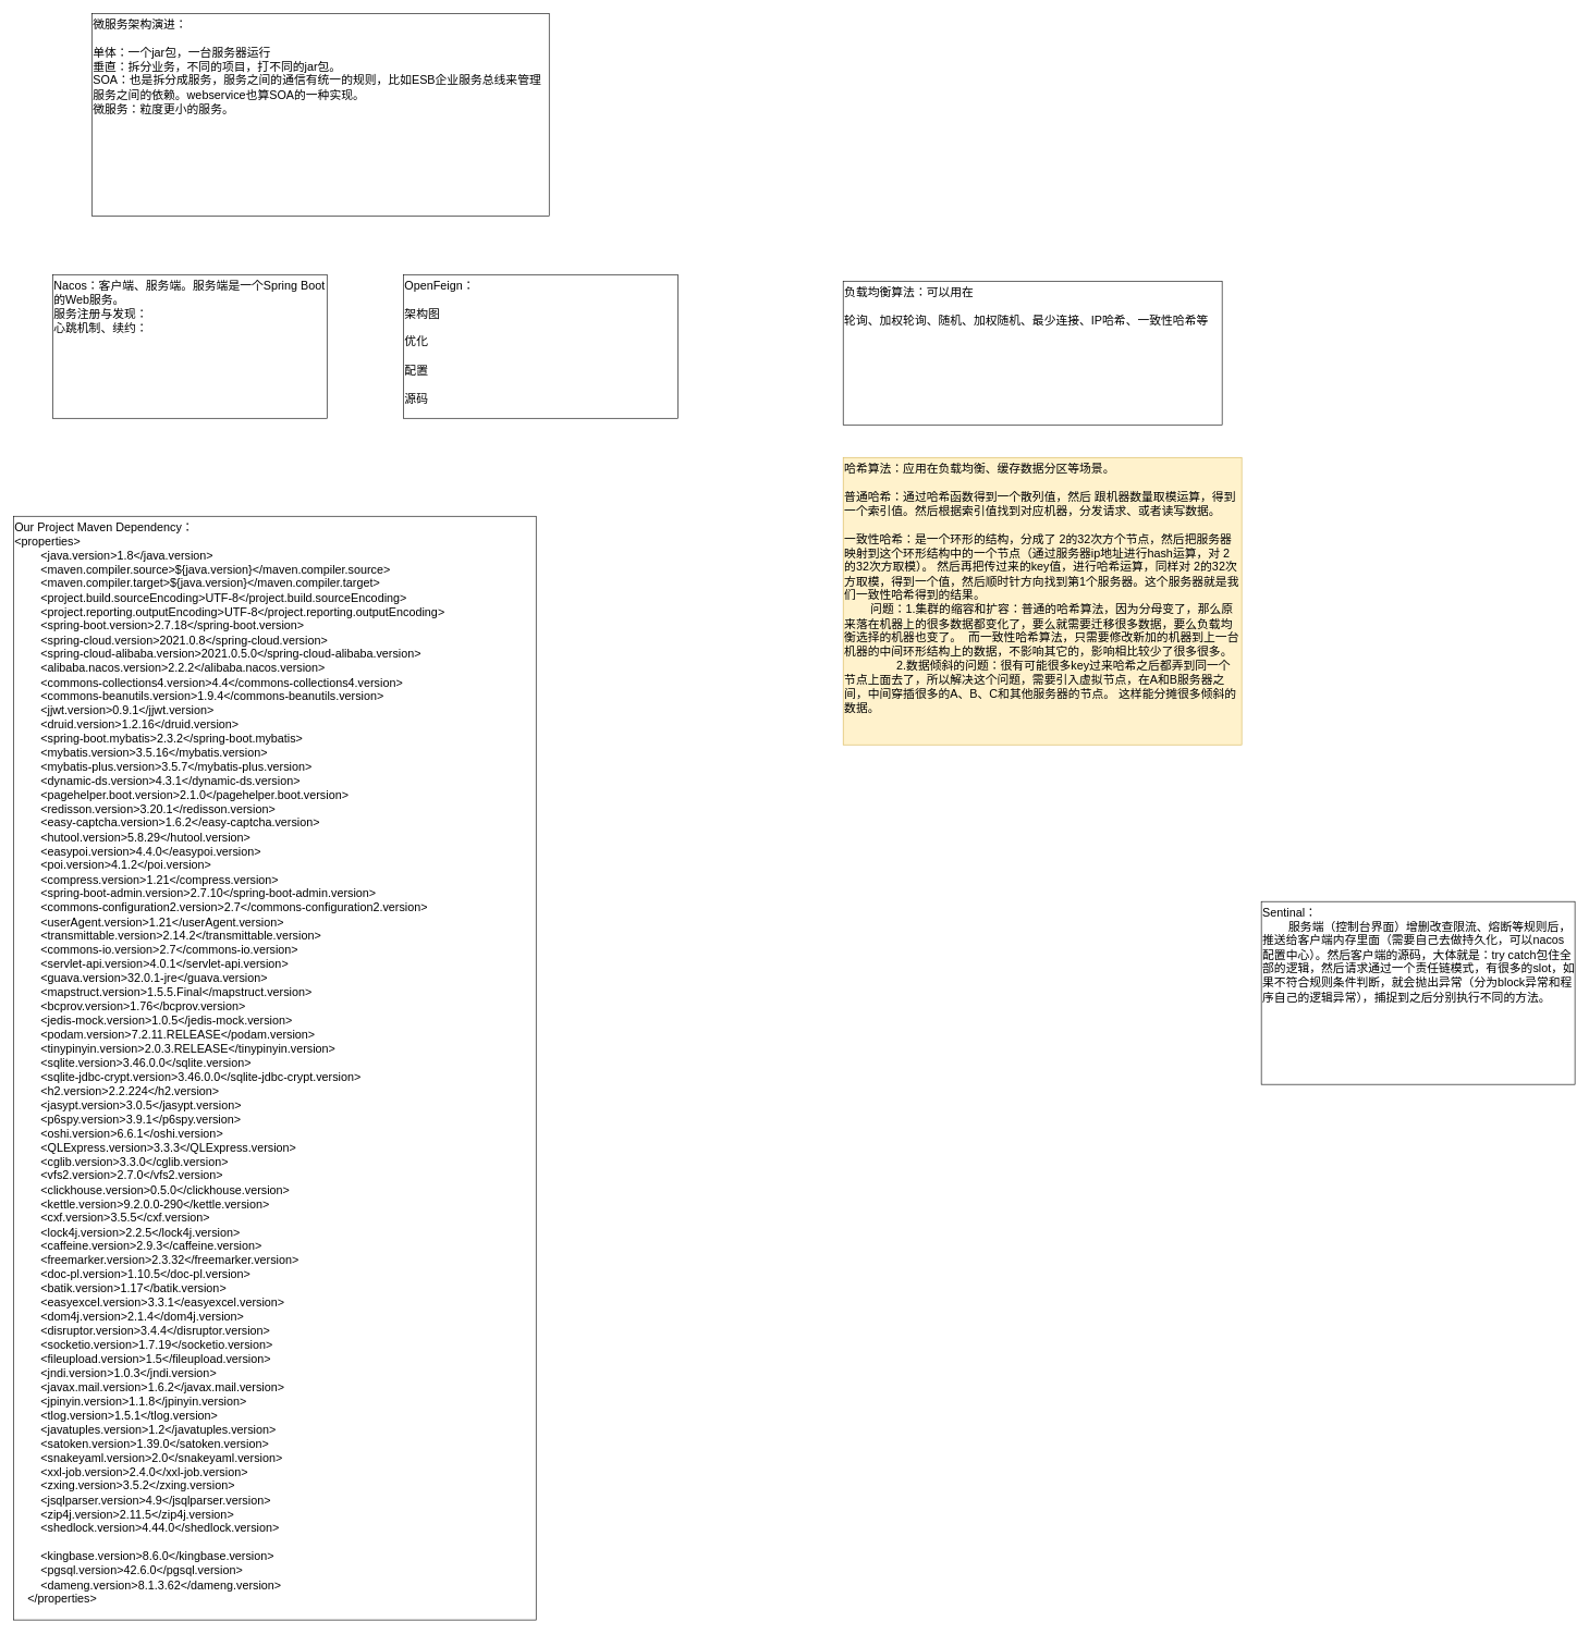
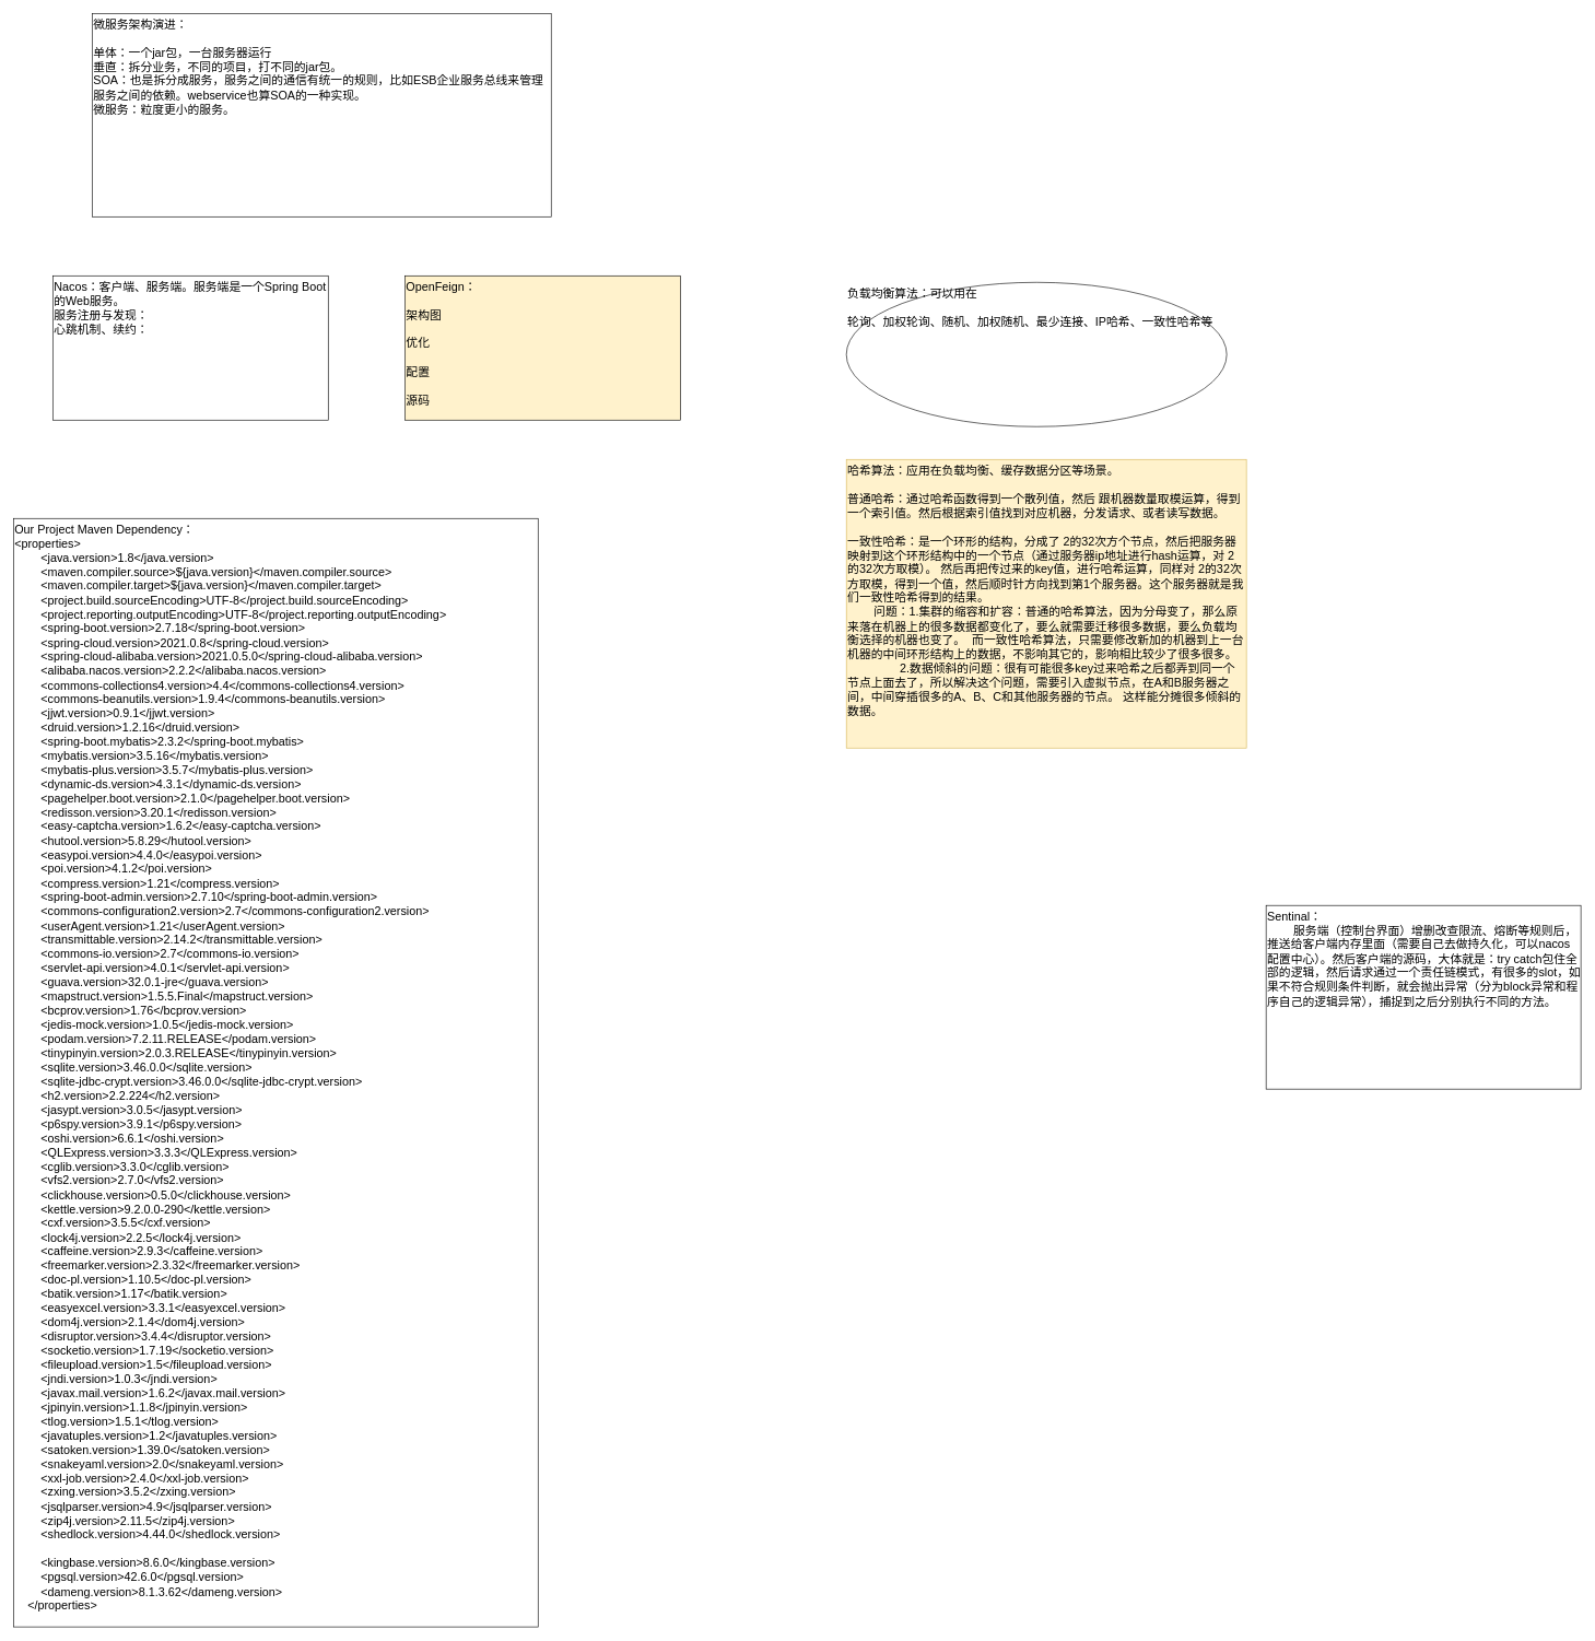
- <mxCell id="3" value="&lt;div&gt;OpenFeign：&lt;/div&gt;&lt;div&gt;&lt;br&gt;&lt;/div&gt;&lt;div&gt;架构图&lt;/div&gt;&lt;div&gt;&lt;br&gt;&lt;/div&gt;&lt;div&gt;优化&lt;/div&gt;&lt;div&gt;&lt;br&gt;&lt;/div&gt;&lt;div&gt;配置&lt;/div&gt;&lt;div&gt;&lt;br&gt;&lt;/div&gt;&lt;div&gt;源码&lt;/div&gt;" style="rounded=0;whiteSpace=wrap;html=1;fontSize=18;verticalAlign=top;align=left;" parent="1" vertex="1"><mxGeometry x="617" y="420" width="420" height="220" as="geometry" /></mxCell>
+ <mxCell id="3" value="&lt;div&gt;OpenFeign：&lt;/div&gt;&lt;div&gt;&lt;br&gt;&lt;/div&gt;&lt;div&gt;架构图&lt;/div&gt;&lt;div&gt;&lt;br&gt;&lt;/div&gt;&lt;div&gt;优化&lt;/div&gt;&lt;div&gt;&lt;br&gt;&lt;/div&gt;&lt;div&gt;配置&lt;/div&gt;&lt;div&gt;&lt;br&gt;&lt;/div&gt;&lt;div&gt;源码&lt;/div&gt;" style="rounded=0;whiteSpace=wrap;html=1;fontSize=18;verticalAlign=top;align=left;fillColor=#fff2cc;" parent="1" vertex="1"><mxGeometry x="617" y="420" width="420" height="220" as="geometry" /></mxCell>
- <mxCell id="6" value="&lt;div&gt;负载均衡算法：可以用在&lt;/div&gt;&lt;div&gt;&lt;br&gt;&lt;/div&gt;&lt;div&gt;轮询、加权轮询、随机、加权随机、最少连接、IP哈希、一致性哈希等&lt;/div&gt;" style="rounded=0;whiteSpace=wrap;html=1;fontSize=18;verticalAlign=top;align=left;" parent="1" vertex="1"><mxGeometry x="1290" y="430" width="580" height="220" as="geometry" /></mxCell>
+ <mxCell id="6" value="&lt;div&gt;负载均衡算法：可以用在&lt;/div&gt;&lt;div&gt;&lt;br&gt;&lt;/div&gt;&lt;div&gt;轮询、加权轮询、随机、加权随机、最少连接、IP哈希、一致性哈希等&lt;/div&gt;" style="ellipse;whiteSpace=wrap;html=1;fontSize=18;verticalAlign=top;align=left;" parent="1" vertex="1"><mxGeometry x="1290" y="430" width="580" height="220" as="geometry" /></mxCell>
